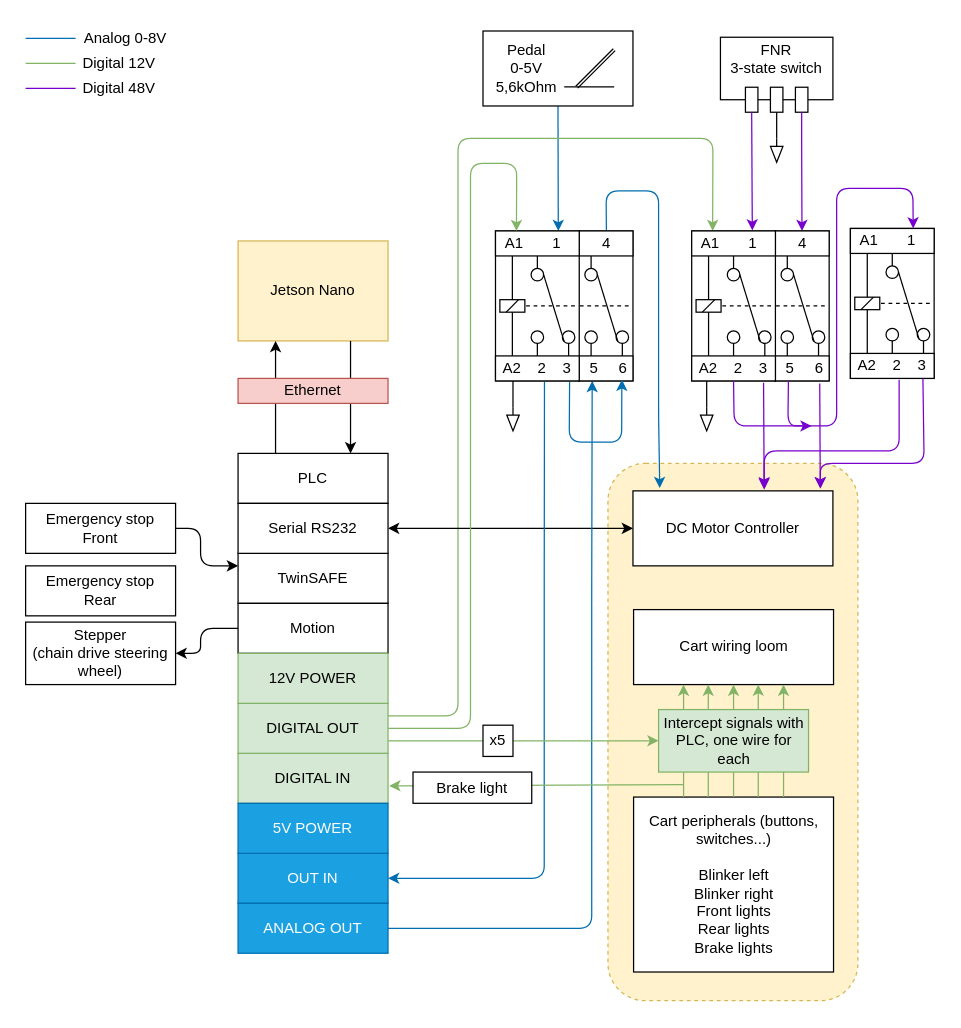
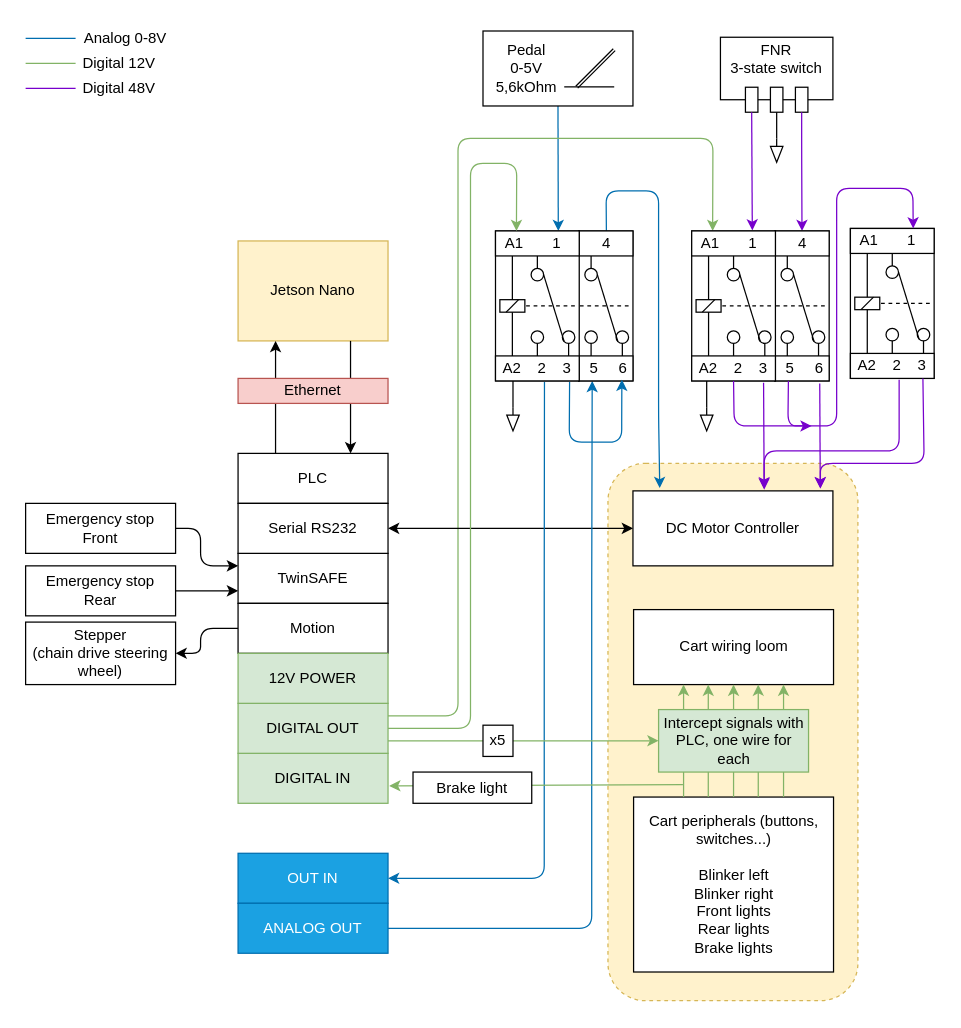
+ <mxCell id="36" value="" style="endArrow=classic;html=1;exitX=1;exitY=0.5;exitDx=0;exitDy=0;entryX=0;entryY=0.75;entryDx=0;entryDy=0;" parent="1" source="6" target="4" edge="1"><mxGeometry width="50" height="50" relative="1" as="geometry"><mxPoint x="160" y="492" as="sourcePoint" /><mxPoint x="210" y="442" as="targetPoint" /><Array as="points"><mxPoint x="160" y="472" /></Array></mxGeometry></mxCell>
- <mxCell id="34" value="&lt;div&gt;5V POWER&lt;/div&gt;" style="rounded=0;whiteSpace=wrap;html=1;fillColor=#1ba1e2;strokeColor=#006EAF;fontColor=#ffffff;" parent="1" vertex="1"><mxGeometry x="190" y="642" width="120" height="40" as="geometry" /></mxCell>
